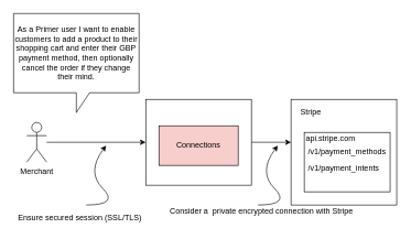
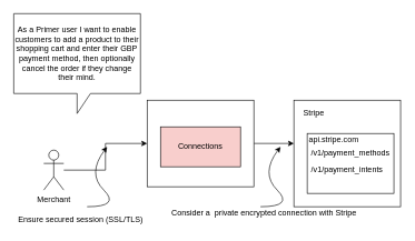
- <mxCell id="4" value="Merchant" style="shape=umlActor;verticalLabelPosition=bottom;verticalAlign=top;html=1;outlineConnect=0;" vertex="1" parent="1"><mxGeometry x="40" y="185" width="30" height="60" as="geometry" /></mxCell>
+ <mxCell id="4" value="Merchant" style="shape=umlActor;verticalLabelPosition=bottom;verticalAlign=top;html=1;outlineConnect=0;" vertex="1" parent="1"><mxGeometry x="65" y="225" width="30" height="60" as="geometry" /></mxCell>
